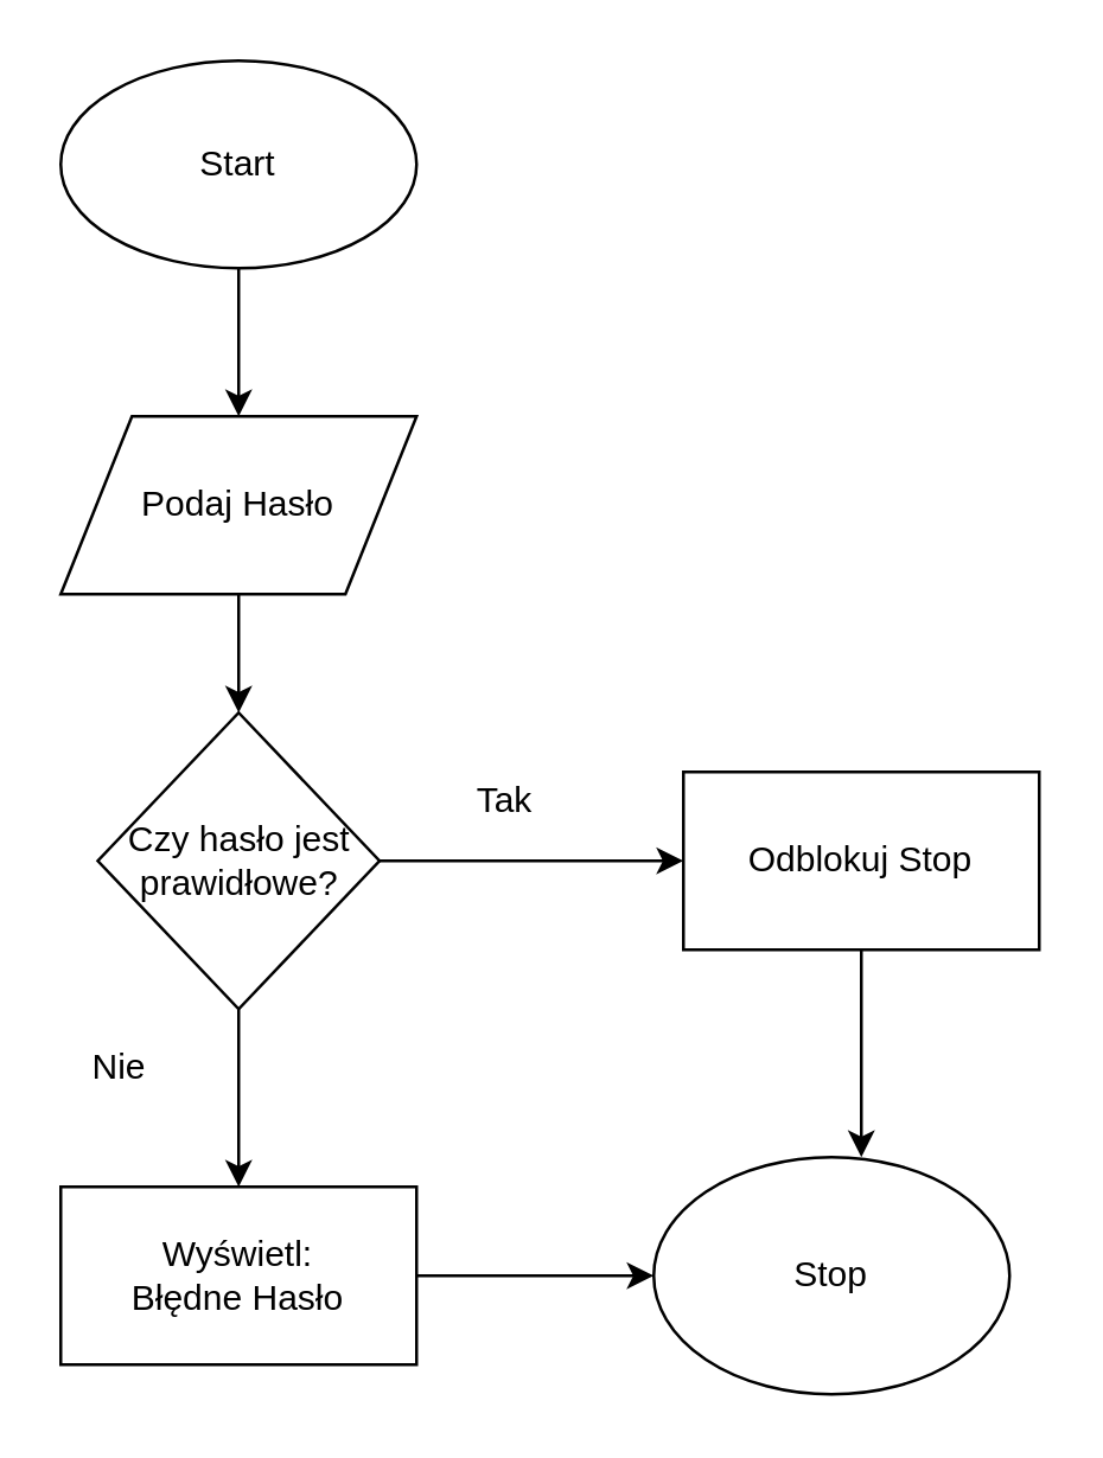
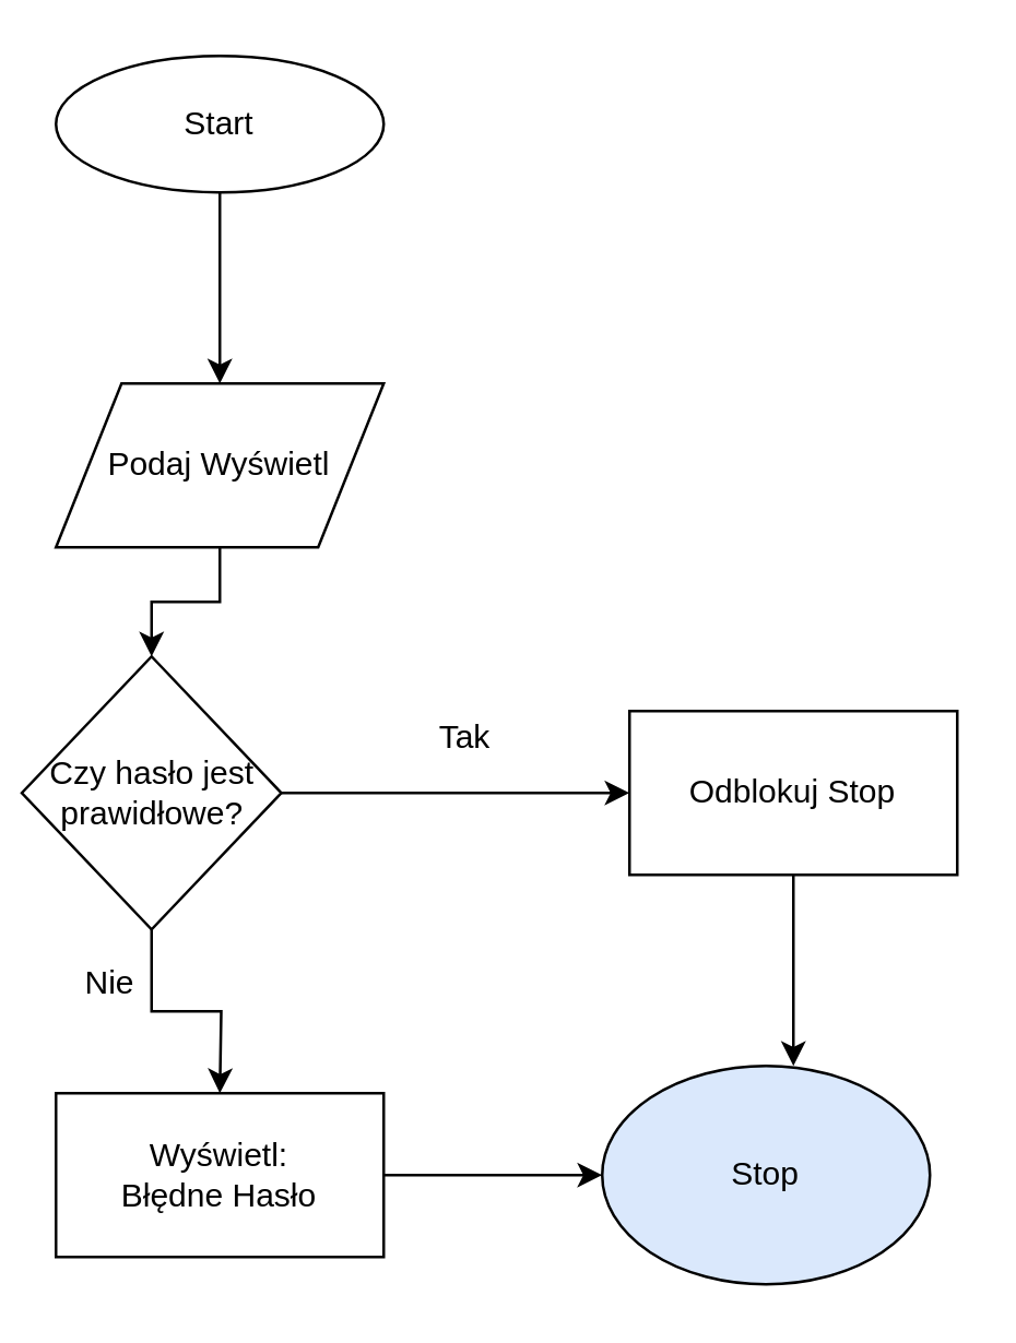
- <mxCell id="3" value="Start" style="ellipse;whiteSpace=wrap;html=1;" parent="1" vertex="1"><mxGeometry x="20" y="20" width="120" height="70" as="geometry" /></mxCell>
+ <mxCell id="3" value="Start" style="ellipse;whiteSpace=wrap;html=1;" parent="1" vertex="1"><mxGeometry x="20" y="20" width="120" height="50" as="geometry" /></mxCell>
- <mxCell id="5" value="Podaj Hasło" style="shape=parallelogram;perimeter=parallelogramPerimeter;whiteSpace=wrap;html=1;" parent="1" vertex="1"><mxGeometry x="20" y="140" width="120" height="60" as="geometry" /></mxCell>
+ <mxCell id="5" value="Podaj Wyświetl" style="shape=parallelogram;perimeter=parallelogramPerimeter;whiteSpace=wrap;html=1;" parent="1" vertex="1"><mxGeometry x="20" y="140" width="120" height="60" as="geometry" /></mxCell>
- <mxCell id="8" value="Czy hasło jest prawidłowe?" style="rhombus;whiteSpace=wrap;html=1;" parent="1" vertex="1"><mxGeometry x="32.5" y="240" width="95" height="100" as="geometry" /></mxCell>
+ <mxCell id="8" value="Czy hasło jest prawidłowe?" style="rhombus;whiteSpace=wrap;html=1;" parent="1" vertex="1"><mxGeometry x="7.5" y="240" width="95" height="100" as="geometry" /></mxCell>
- <mxCell id="15" value="Stop" style="ellipse;whiteSpace=wrap;html=1;" parent="1" vertex="1"><mxGeometry x="220" y="390" width="120" height="80" as="geometry" /></mxCell>
+ <mxCell id="15" value="Stop" style="ellipse;whiteSpace=wrap;html=1;fillColor=#dae8fc;" parent="1" vertex="1"><mxGeometry x="220" y="390" width="120" height="80" as="geometry" /></mxCell>
